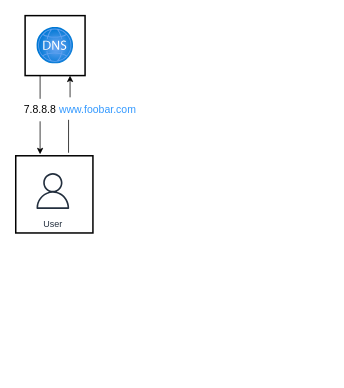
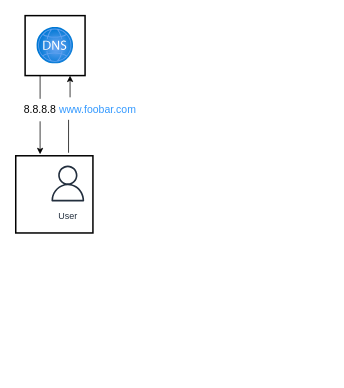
- <mxCell id="8" value="7.8.8.8" style="text;html=1;strokeColor=none;fillColor=none;align=center;verticalAlign=middle;whiteSpace=wrap;rounded=0;fontSize=14;" vertex="1" parent="1"><mxGeometry x="23" y="131" width="60" height="30" as="geometry" /></mxCell>
+ <mxCell id="8" value="8.8.8.8" style="text;html=1;strokeColor=none;fillColor=none;align=center;verticalAlign=middle;whiteSpace=wrap;rounded=0;fontSize=14;" vertex="1" parent="1"><mxGeometry x="23" y="131" width="60" height="30" as="geometry" /></mxCell>
- <mxCell id="5" value="User" style="sketch=0;outlineConnect=0;fontColor=#232F3E;gradientColor=none;strokeColor=#232F3E;fillColor=#ffffff;dashed=0;verticalLabelPosition=bottom;verticalAlign=top;align=center;html=1;fontSize=12;fontStyle=0;aspect=fixed;shape=mxgraph.aws4.resourceIcon;resIcon=mxgraph.aws4.user;" vertex="1" parent="1"><mxGeometry x="40" y="224" width="60" height="60" as="geometry" /></mxCell>
+ <mxCell id="5" value="User" style="sketch=0;outlineConnect=0;fontColor=#232F3E;gradientColor=none;strokeColor=#232F3E;fillColor=#ffffff;dashed=0;verticalLabelPosition=bottom;verticalAlign=top;align=center;html=1;fontSize=12;fontStyle=0;aspect=fixed;shape=mxgraph.aws4.resourceIcon;resIcon=mxgraph.aws4.user;" vertex="1" parent="1"><mxGeometry x="60" y="214" width="60" height="60" as="geometry" /></mxCell>
